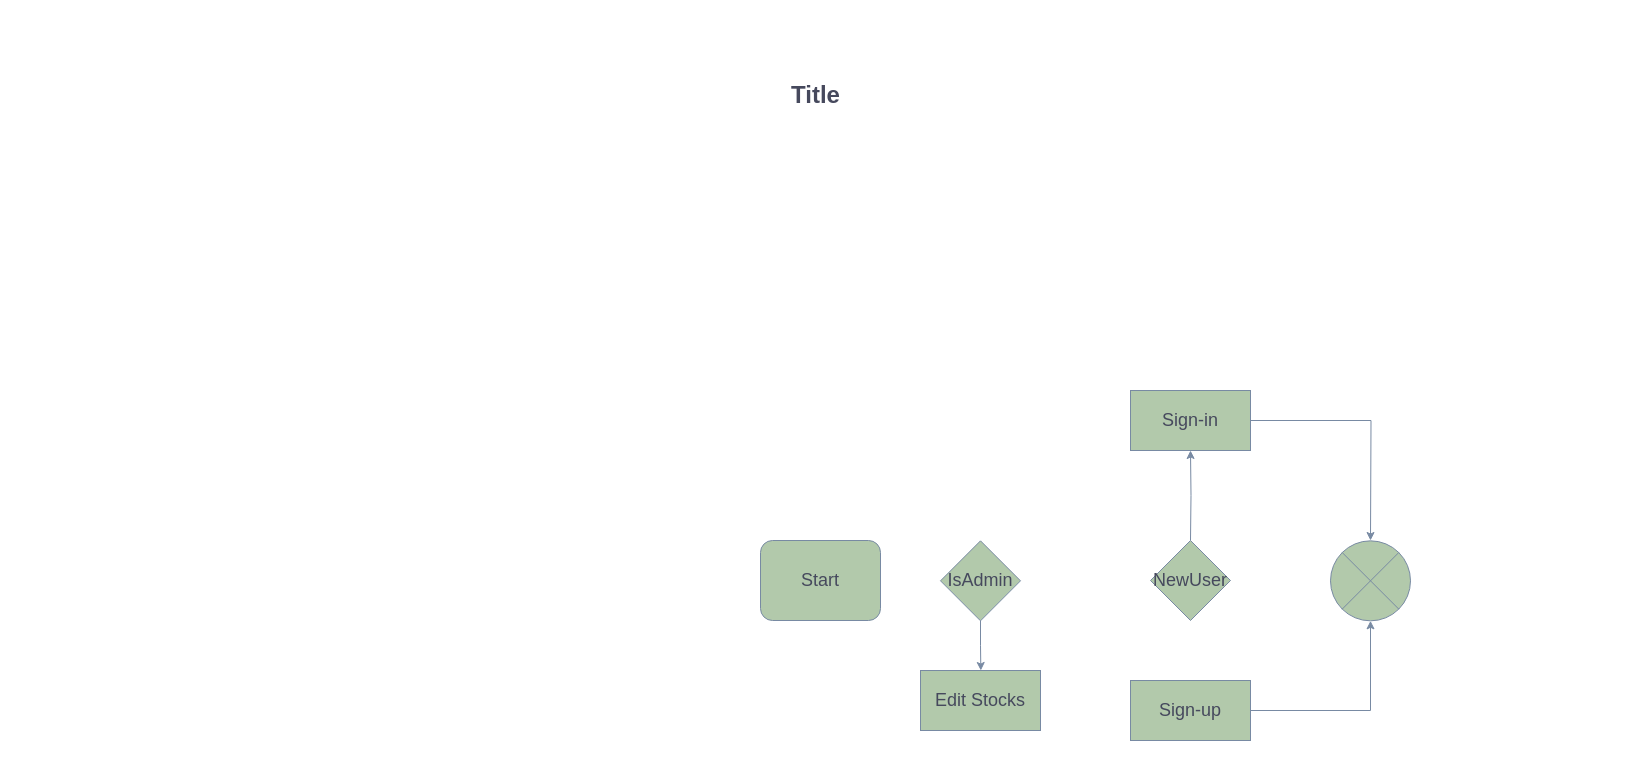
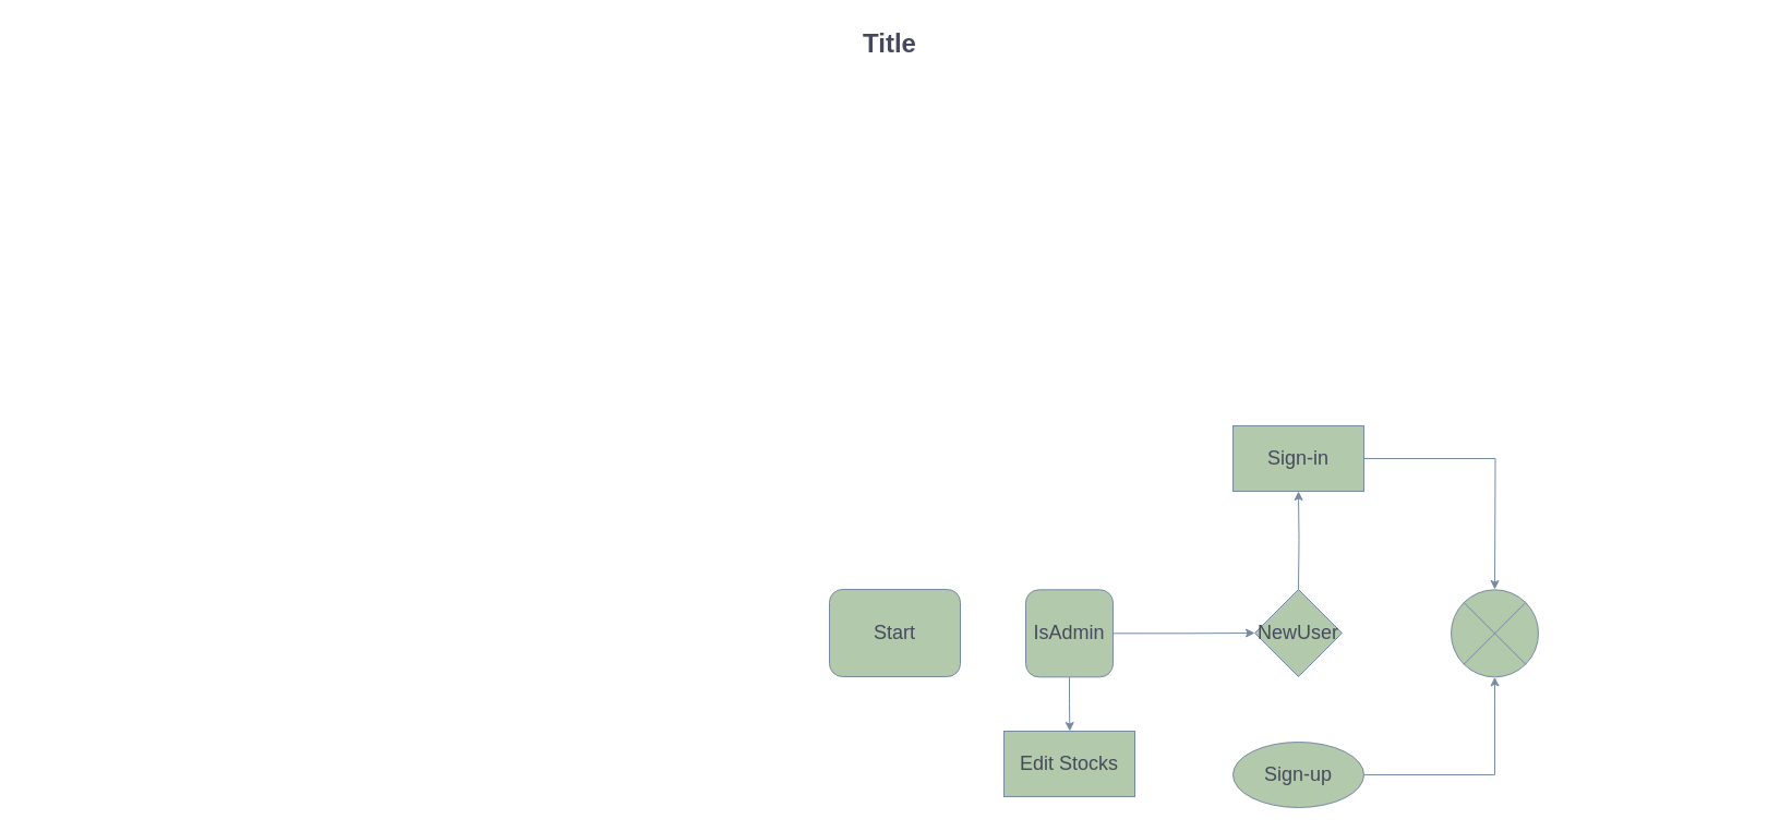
- <mxCell id="2" value="Title" style="text;strokeColor=none;fillColor=none;html=1;fontSize=24;fontStyle=1;verticalAlign=middle;align=center;fontColor=#46495D;" parent="1" vertex="1"><mxGeometry x="20" y="75" width="1590" height="40" as="geometry" /></mxCell>
+ <mxCell id="2" value="Title" style="text;strokeColor=none;fillColor=none;html=1;fontSize=24;fontStyle=1;verticalAlign=middle;align=center;fontColor=#46495D;" parent="1" vertex="1"><mxGeometry x="20" y="20" width="1590" height="40" as="geometry" /></mxCell>
- <mxCell id="7" value="IsAdmin&lt;br&gt;" style="rhombus;whiteSpace=wrap;html=1;fontSize=18;fillColor=#B2C9AB;strokeColor=#788AA3;fontColor=#46495D;" vertex="1" parent="1"><mxGeometry x="940" y="540.333" width="80" height="80" as="geometry" /></mxCell>
+ <mxCell id="7" value="IsAdmin&lt;br&gt;" style="whiteSpace=wrap;html=1;fontSize=18;fillColor=#B2C9AB;strokeColor=#788AA3;fontColor=#46495D;rounded=1;" vertex="1" parent="1"><mxGeometry x="940" y="540.333" width="80" height="80" as="geometry" /></mxCell>
+ <mxCell id="5" style="edgeStyle=orthogonalEdgeStyle;rounded=0;orthogonalLoop=1;jettySize=auto;html=1;exitX=1;exitY=0.5;exitDx=0;exitDy=0;fontSize=18;strokeColor=#788AA3;fontColor=#46495D;" edge="1" parent="1" source="7" target="11"><mxGeometry relative="1" as="geometry"><mxPoint x="1090" y="580.333" as="targetPoint" /></mxGeometry></mxCell>
- <mxCell id="13" value="Sign-up" style="rounded=0;whiteSpace=wrap;html=1;fontSize=18;container=1;fillColor=#B2C9AB;strokeColor=#788AA3;fontColor=#46495D;" vertex="1" parent="12"><mxGeometry width="120" height="60" as="geometry" /></mxCell>
+ <mxCell id="13" value="Sign-up" style="ellipse;whiteSpace=wrap;html=1;fontSize=18;container=1;fillColor=#B2C9AB;strokeColor=#788AA3;fontColor=#46495D;" vertex="1" parent="12"><mxGeometry width="120" height="60" as="geometry" /></mxCell>
